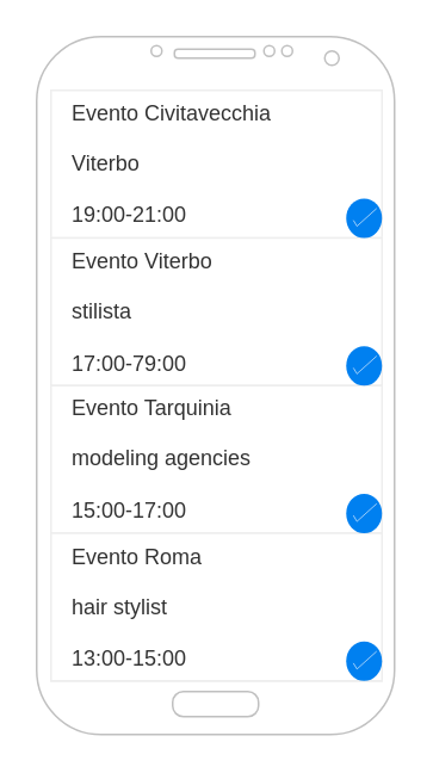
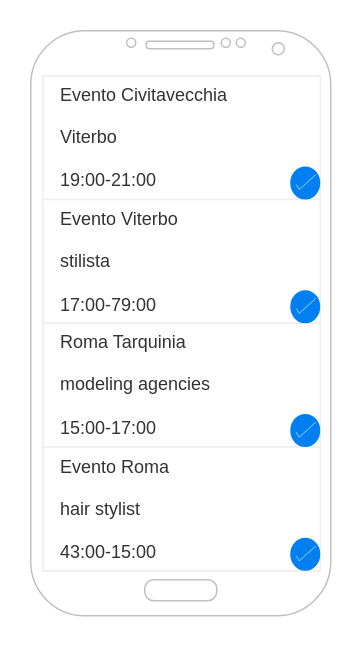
- <mxCell id="6" value="&lt;font style=&quot;font-size: 12px&quot;&gt;Evento Tarquinia&lt;br&gt;&lt;br&gt;modeling agencies&lt;br&gt;&lt;br&gt;15:00-17:00&lt;br&gt;&lt;/font&gt;" style="strokeColor=inherit;fillColor=inherit;gradientColor=inherit;strokeWidth=1;html=1;shadow=0;dashed=0;shape=mxgraph.android.rrect;rSize=0;align=left;spacingLeft=10;fontSize=8;fontColor=#333333;" vertex="1" parent="3"><mxGeometry y="165" width="185" height="82.5" as="geometry" /></mxCell>
+ <mxCell id="6" value="&lt;font style=&quot;font-size: 12px&quot;&gt;Roma Tarquinia&lt;br&gt;&lt;br&gt;modeling agencies&lt;br&gt;&lt;br&gt;15:00-17:00&lt;br&gt;&lt;/font&gt;" style="strokeColor=inherit;fillColor=inherit;gradientColor=inherit;strokeWidth=1;html=1;shadow=0;dashed=0;shape=mxgraph.android.rrect;rSize=0;align=left;spacingLeft=10;fontSize=8;fontColor=#333333;" vertex="1" parent="3"><mxGeometry y="165" width="185" height="82.5" as="geometry" /></mxCell>
- <mxCell id="7" value="&lt;font style=&quot;font-size: 12px&quot;&gt;Evento Roma&lt;br&gt;&lt;br&gt;hair stylist&lt;br&gt;&lt;br&gt;13:00-15:00&lt;br&gt;&lt;/font&gt;" style="strokeColor=inherit;fillColor=inherit;gradientColor=inherit;strokeWidth=1;html=1;shadow=0;dashed=0;shape=mxgraph.android.rrect;rSize=0;align=left;spacingLeft=10;fontSize=8;fontColor=#333333;" vertex="1" parent="3"><mxGeometry y="247.5" width="185" height="82.5" as="geometry" /></mxCell>
+ <mxCell id="7" value="&lt;font style=&quot;font-size: 12px&quot;&gt;Evento Roma&lt;br&gt;&lt;br&gt;hair stylist&lt;br&gt;&lt;br&gt;43:00-15:00&lt;br&gt;&lt;/font&gt;" style="strokeColor=inherit;fillColor=inherit;gradientColor=inherit;strokeWidth=1;html=1;shadow=0;dashed=0;shape=mxgraph.android.rrect;rSize=0;align=left;spacingLeft=10;fontSize=8;fontColor=#333333;" vertex="1" parent="3"><mxGeometry y="247.5" width="185" height="82.5" as="geometry" /></mxCell>
